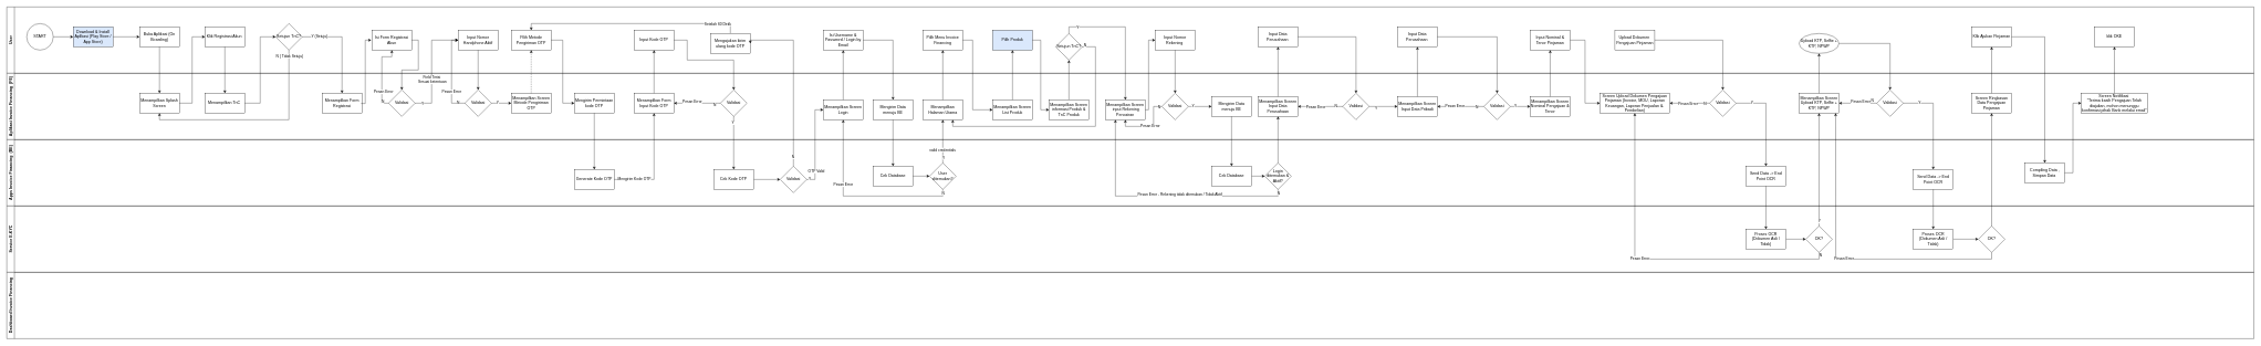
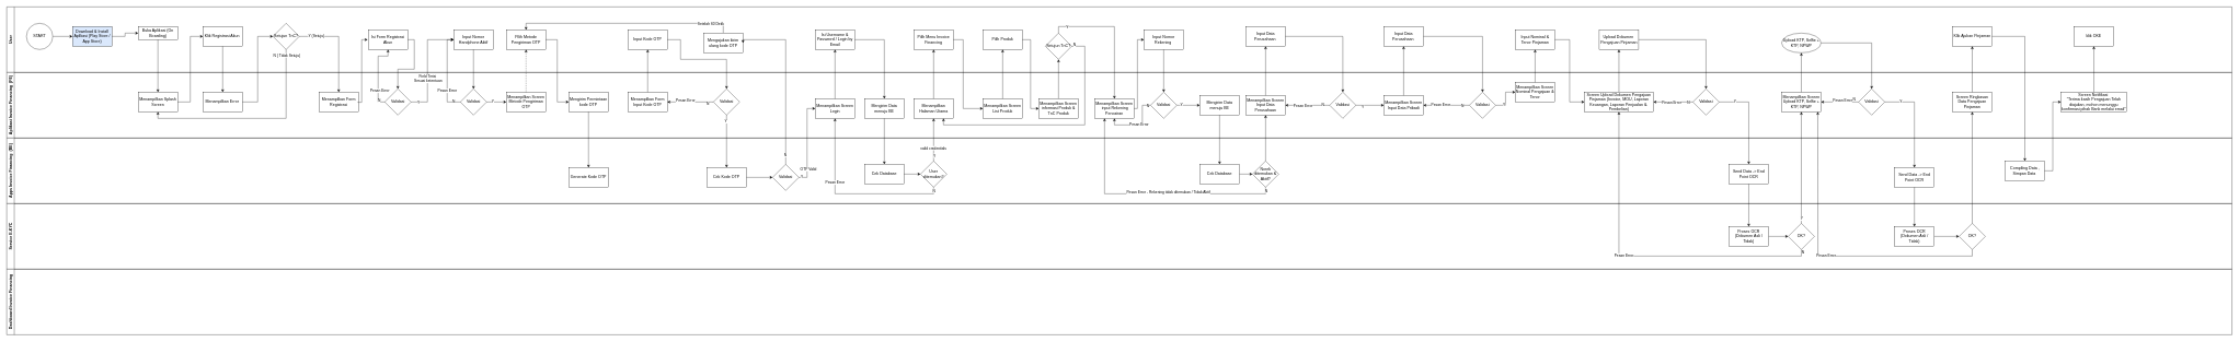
- <mxCell id="7" value="Buka Aplikasi (On Boarding)" style="whiteSpace=wrap;html=1;" vertex="1" parent="2"><mxGeometry x="400" y="60" width="120" height="60" as="geometry" /></mxCell>
+ <mxCell id="7" value="Buka Aplikasi (On Boarding)" style="whiteSpace=wrap;html=1;" vertex="1" parent="2"><mxGeometry x="400" y="60" width="120" height="40" as="geometry" /></mxCell>
- <mxCell id="20" value="Pilih Produk" style="rounded=0;whiteSpace=wrap;html=1;fillColor=#dae8fc;" vertex="1" parent="2"><mxGeometry x="2970" y="70" width="120" height="60" as="geometry" /></mxCell>
+ <mxCell id="20" value="Pilih Produk" style="rounded=0;whiteSpace=wrap;html=1;" vertex="1" parent="2"><mxGeometry x="2970" y="70" width="120" height="60" as="geometry" /></mxCell>
+ <mxCell id="167" style="edgeStyle=orthogonalEdgeStyle;rounded=0;orthogonalLoop=1;jettySize=auto;html=1;entryX=0.5;entryY=1;entryDx=0;entryDy=0;" edge="1" parent="1" source="66" target="25"><mxGeometry relative="1" as="geometry" /></mxCell>
- <mxCell id="31" value="Menampilkan TnC&amp;nbsp;" style="rounded=0;whiteSpace=wrap;html=1;" vertex="1" parent="29"><mxGeometry x="597" y="60" width="120" height="60" as="geometry" /></mxCell>
+ <mxCell id="31" value="Menampilkan Error&amp;nbsp;" style="rounded=0;whiteSpace=wrap;html=1;" vertex="1" parent="29"><mxGeometry x="597" y="60" width="120" height="60" as="geometry" /></mxCell>
- <mxCell id="65" value="Menampilkan Screen Nominal Pengajuan &amp;amp; Tenor" style="whiteSpace=wrap;html=1;" vertex="1" parent="29"><mxGeometry x="4590" y="70" width="120" height="60" as="geometry" /></mxCell>
+ <mxCell id="65" value="Menampilkan Screen Nominal Pengajuan &amp;amp; Tenor" style="whiteSpace=wrap;html=1;" vertex="1" parent="29"><mxGeometry x="4590" y="30" width="120" height="60" as="geometry" /></mxCell>
- <mxCell id="83" value="Login ditemukan &amp;amp; Aktif?" style="rhombus;whiteSpace=wrap;html=1;" vertex="1" parent="74"><mxGeometry x="3790" y="70" width="80" height="80" as="geometry" /></mxCell>
+ <mxCell id="83" value="Norek ditemukan &amp;amp; Aktif?" style="rhombus;whiteSpace=wrap;html=1;" vertex="1" parent="74"><mxGeometry x="3790" y="70" width="80" height="80" as="geometry" /></mxCell>
- <mxCell id="139" style="edgeStyle=orthogonalEdgeStyle;rounded=0;orthogonalLoop=1;jettySize=auto;html=1;" edge="1" parent="1" source="75" target="39"><mxGeometry relative="1" as="geometry" /></mxCell>
- <mxCell id="140" value="Mengirim Kode OTP" style="edgeLabel;html=1;align=center;verticalAlign=middle;resizable=0;points=[];" connectable="0" vertex="1" parent="139"><mxGeometry x="-0.627" y="4" relative="1" as="geometry"><mxPoint as="offset" /></mxGeometry></mxCell>
